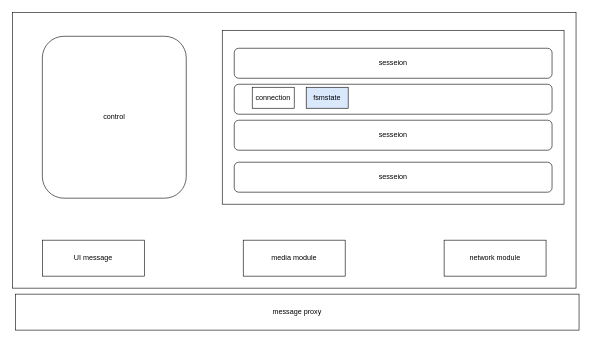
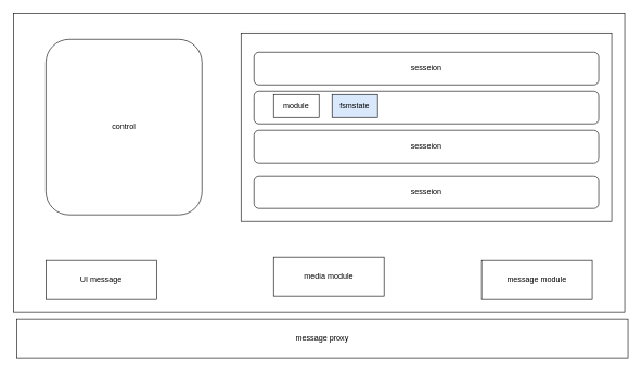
- <mxCell id="13" value="connection" style="rounded=0;whiteSpace=wrap;html=1;" vertex="1" parent="1"><mxGeometry x="420" y="145" width="70" height="35" as="geometry" /></mxCell>
+ <mxCell id="13" value="module" style="rounded=0;whiteSpace=wrap;html=1;" vertex="1" parent="1"><mxGeometry x="420" y="145" width="70" height="35" as="geometry" /></mxCell>
- <mxCell id="5" value="media module" style="rounded=0;whiteSpace=wrap;html=1;" vertex="1" parent="1"><mxGeometry x="405" y="400" width="170" height="60" as="geometry" /></mxCell>
+ <mxCell id="5" value="media module" style="rounded=0;whiteSpace=wrap;html=1;" vertex="1" parent="1"><mxGeometry x="420" y="395" width="170" height="60" as="geometry" /></mxCell>
- <mxCell id="6" value="network module" style="rounded=0;whiteSpace=wrap;html=1;" vertex="1" parent="1"><mxGeometry x="740" y="400" width="170" height="60" as="geometry" /></mxCell>
+ <mxCell id="6" value="message module" style="rounded=0;whiteSpace=wrap;html=1;" vertex="1" parent="1"><mxGeometry x="740" y="400" width="170" height="60" as="geometry" /></mxCell>
